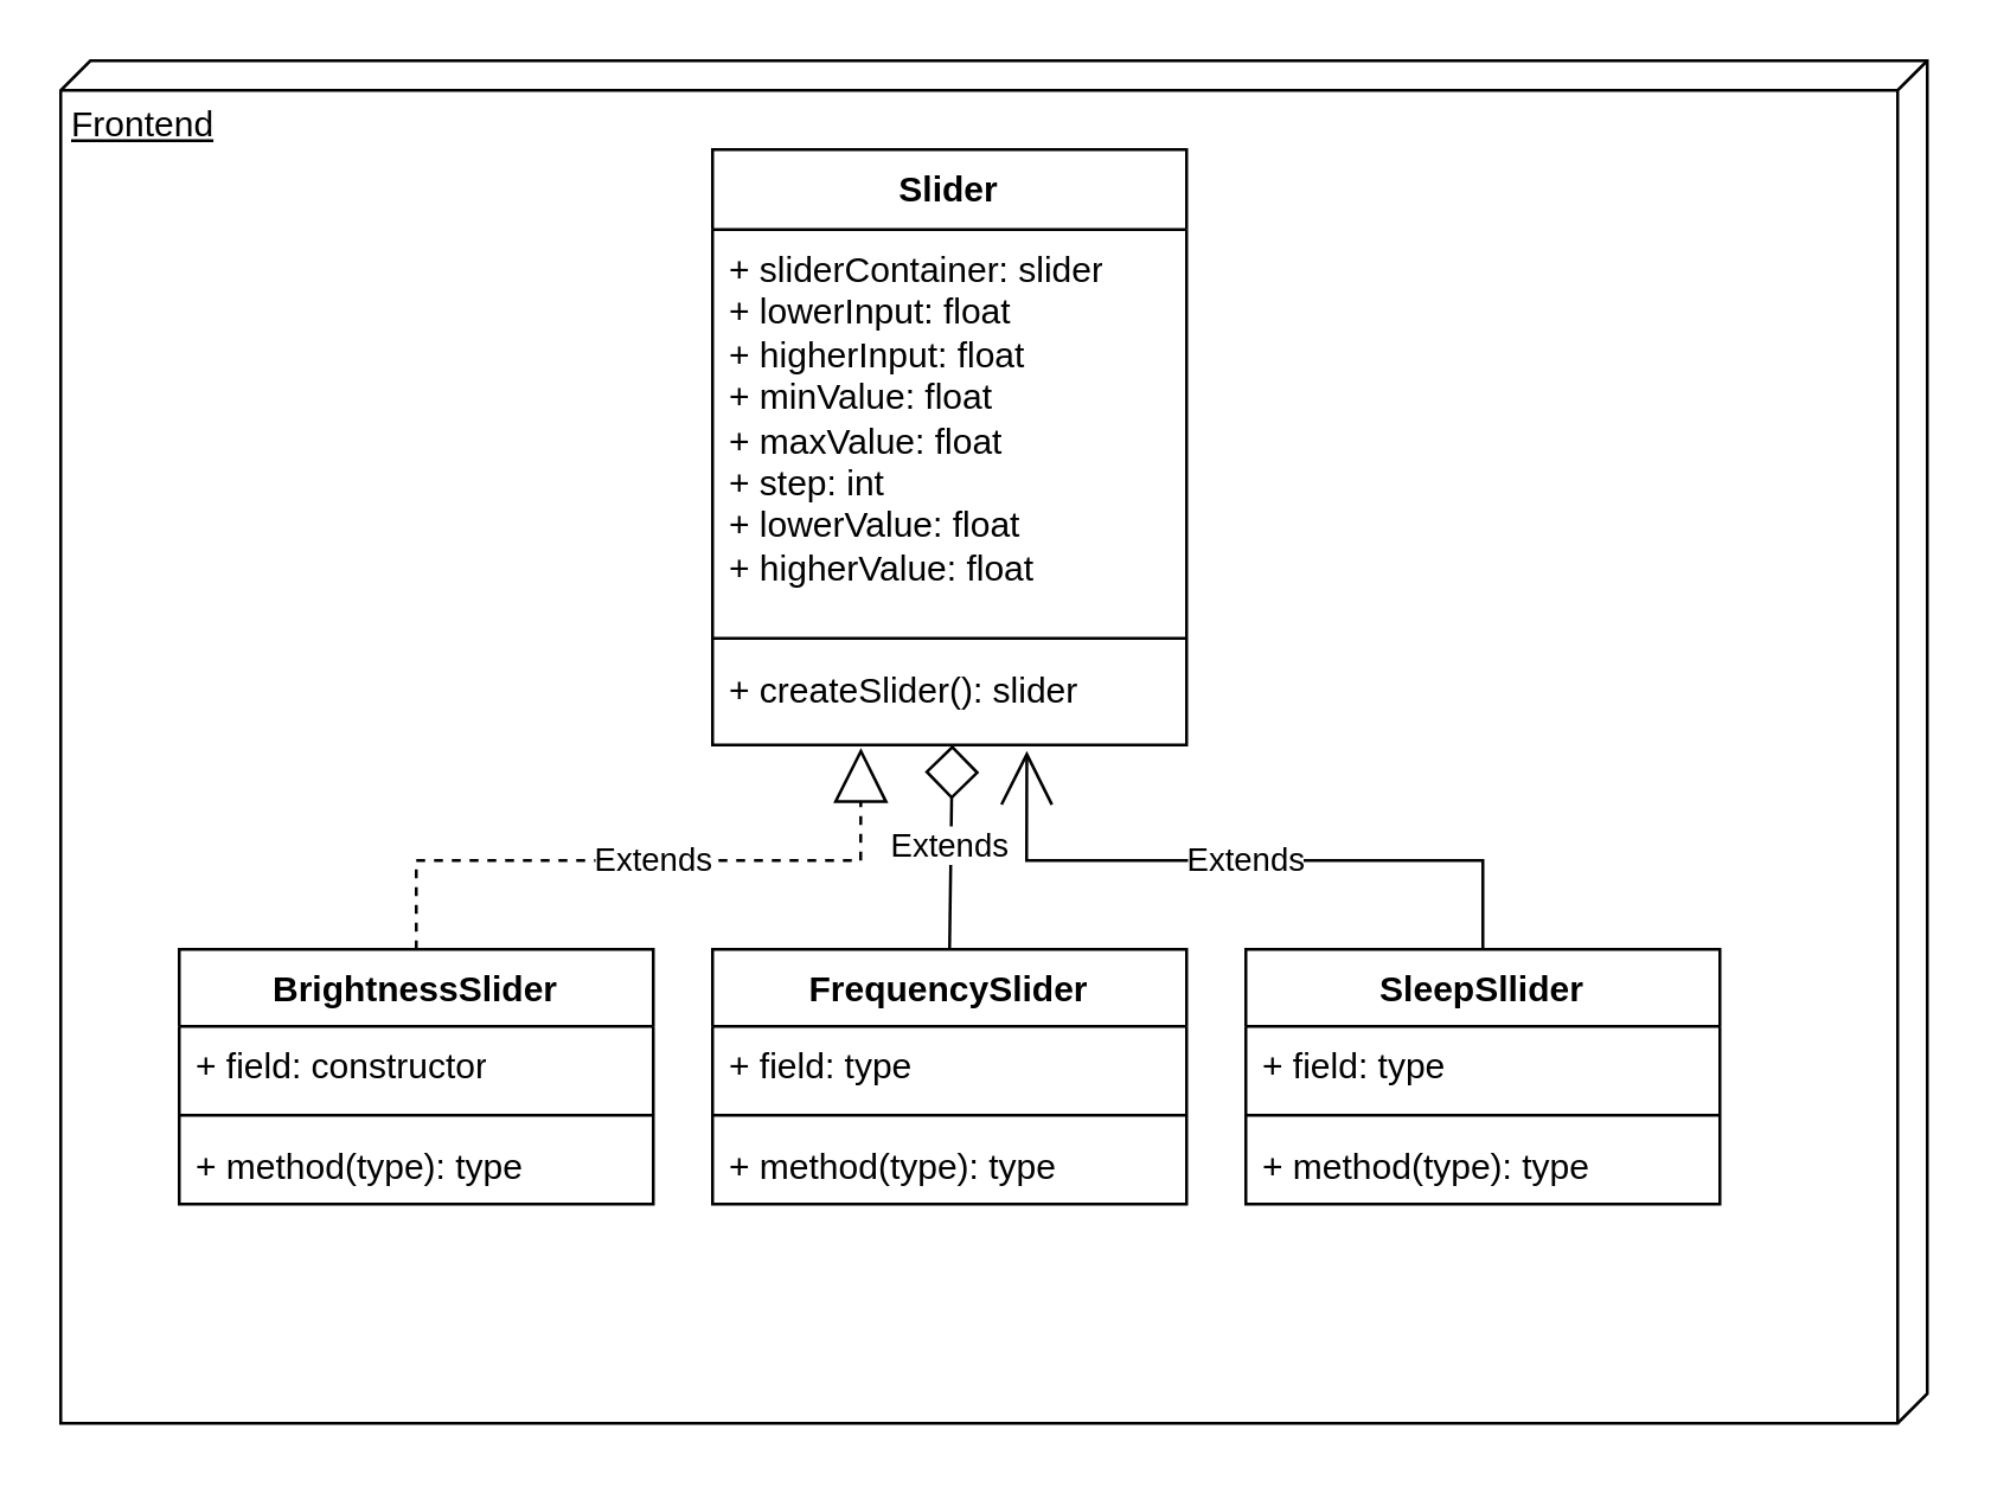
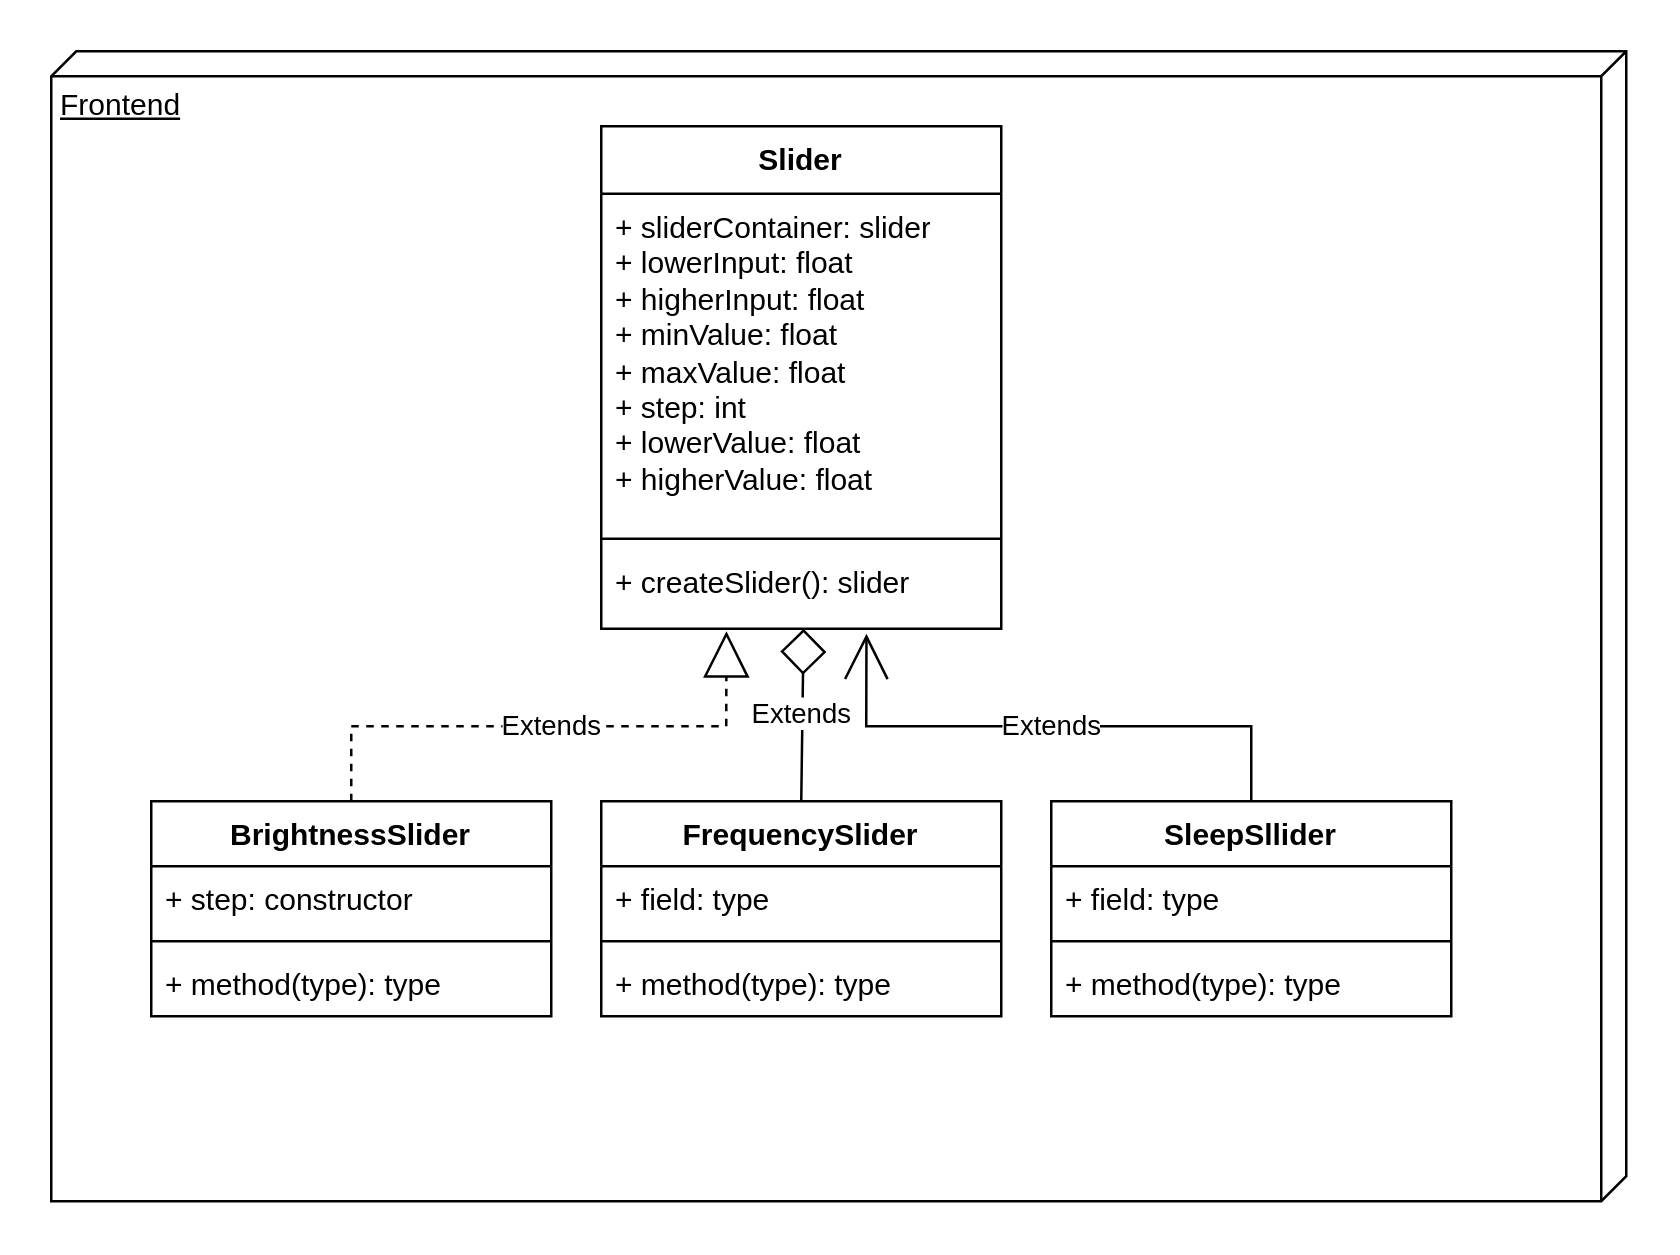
- <mxCell id="8" value="+ field: constructor" style="text;strokeColor=none;fillColor=none;align=left;verticalAlign=top;spacingLeft=4;spacingRight=4;overflow=hidden;rotatable=0;points=[[0,0.5],[1,0.5]];portConstraint=eastwest;whiteSpace=wrap;html=1;" vertex="1" parent="7"><mxGeometry y="26" width="160" height="26" as="geometry" /></mxCell>
+ <mxCell id="8" value="+ step: constructor" style="text;strokeColor=none;fillColor=none;align=left;verticalAlign=top;spacingLeft=4;spacingRight=4;overflow=hidden;rotatable=0;points=[[0,0.5],[1,0.5]];portConstraint=eastwest;whiteSpace=wrap;html=1;" vertex="1" parent="7"><mxGeometry y="26" width="160" height="26" as="geometry" /></mxCell>
